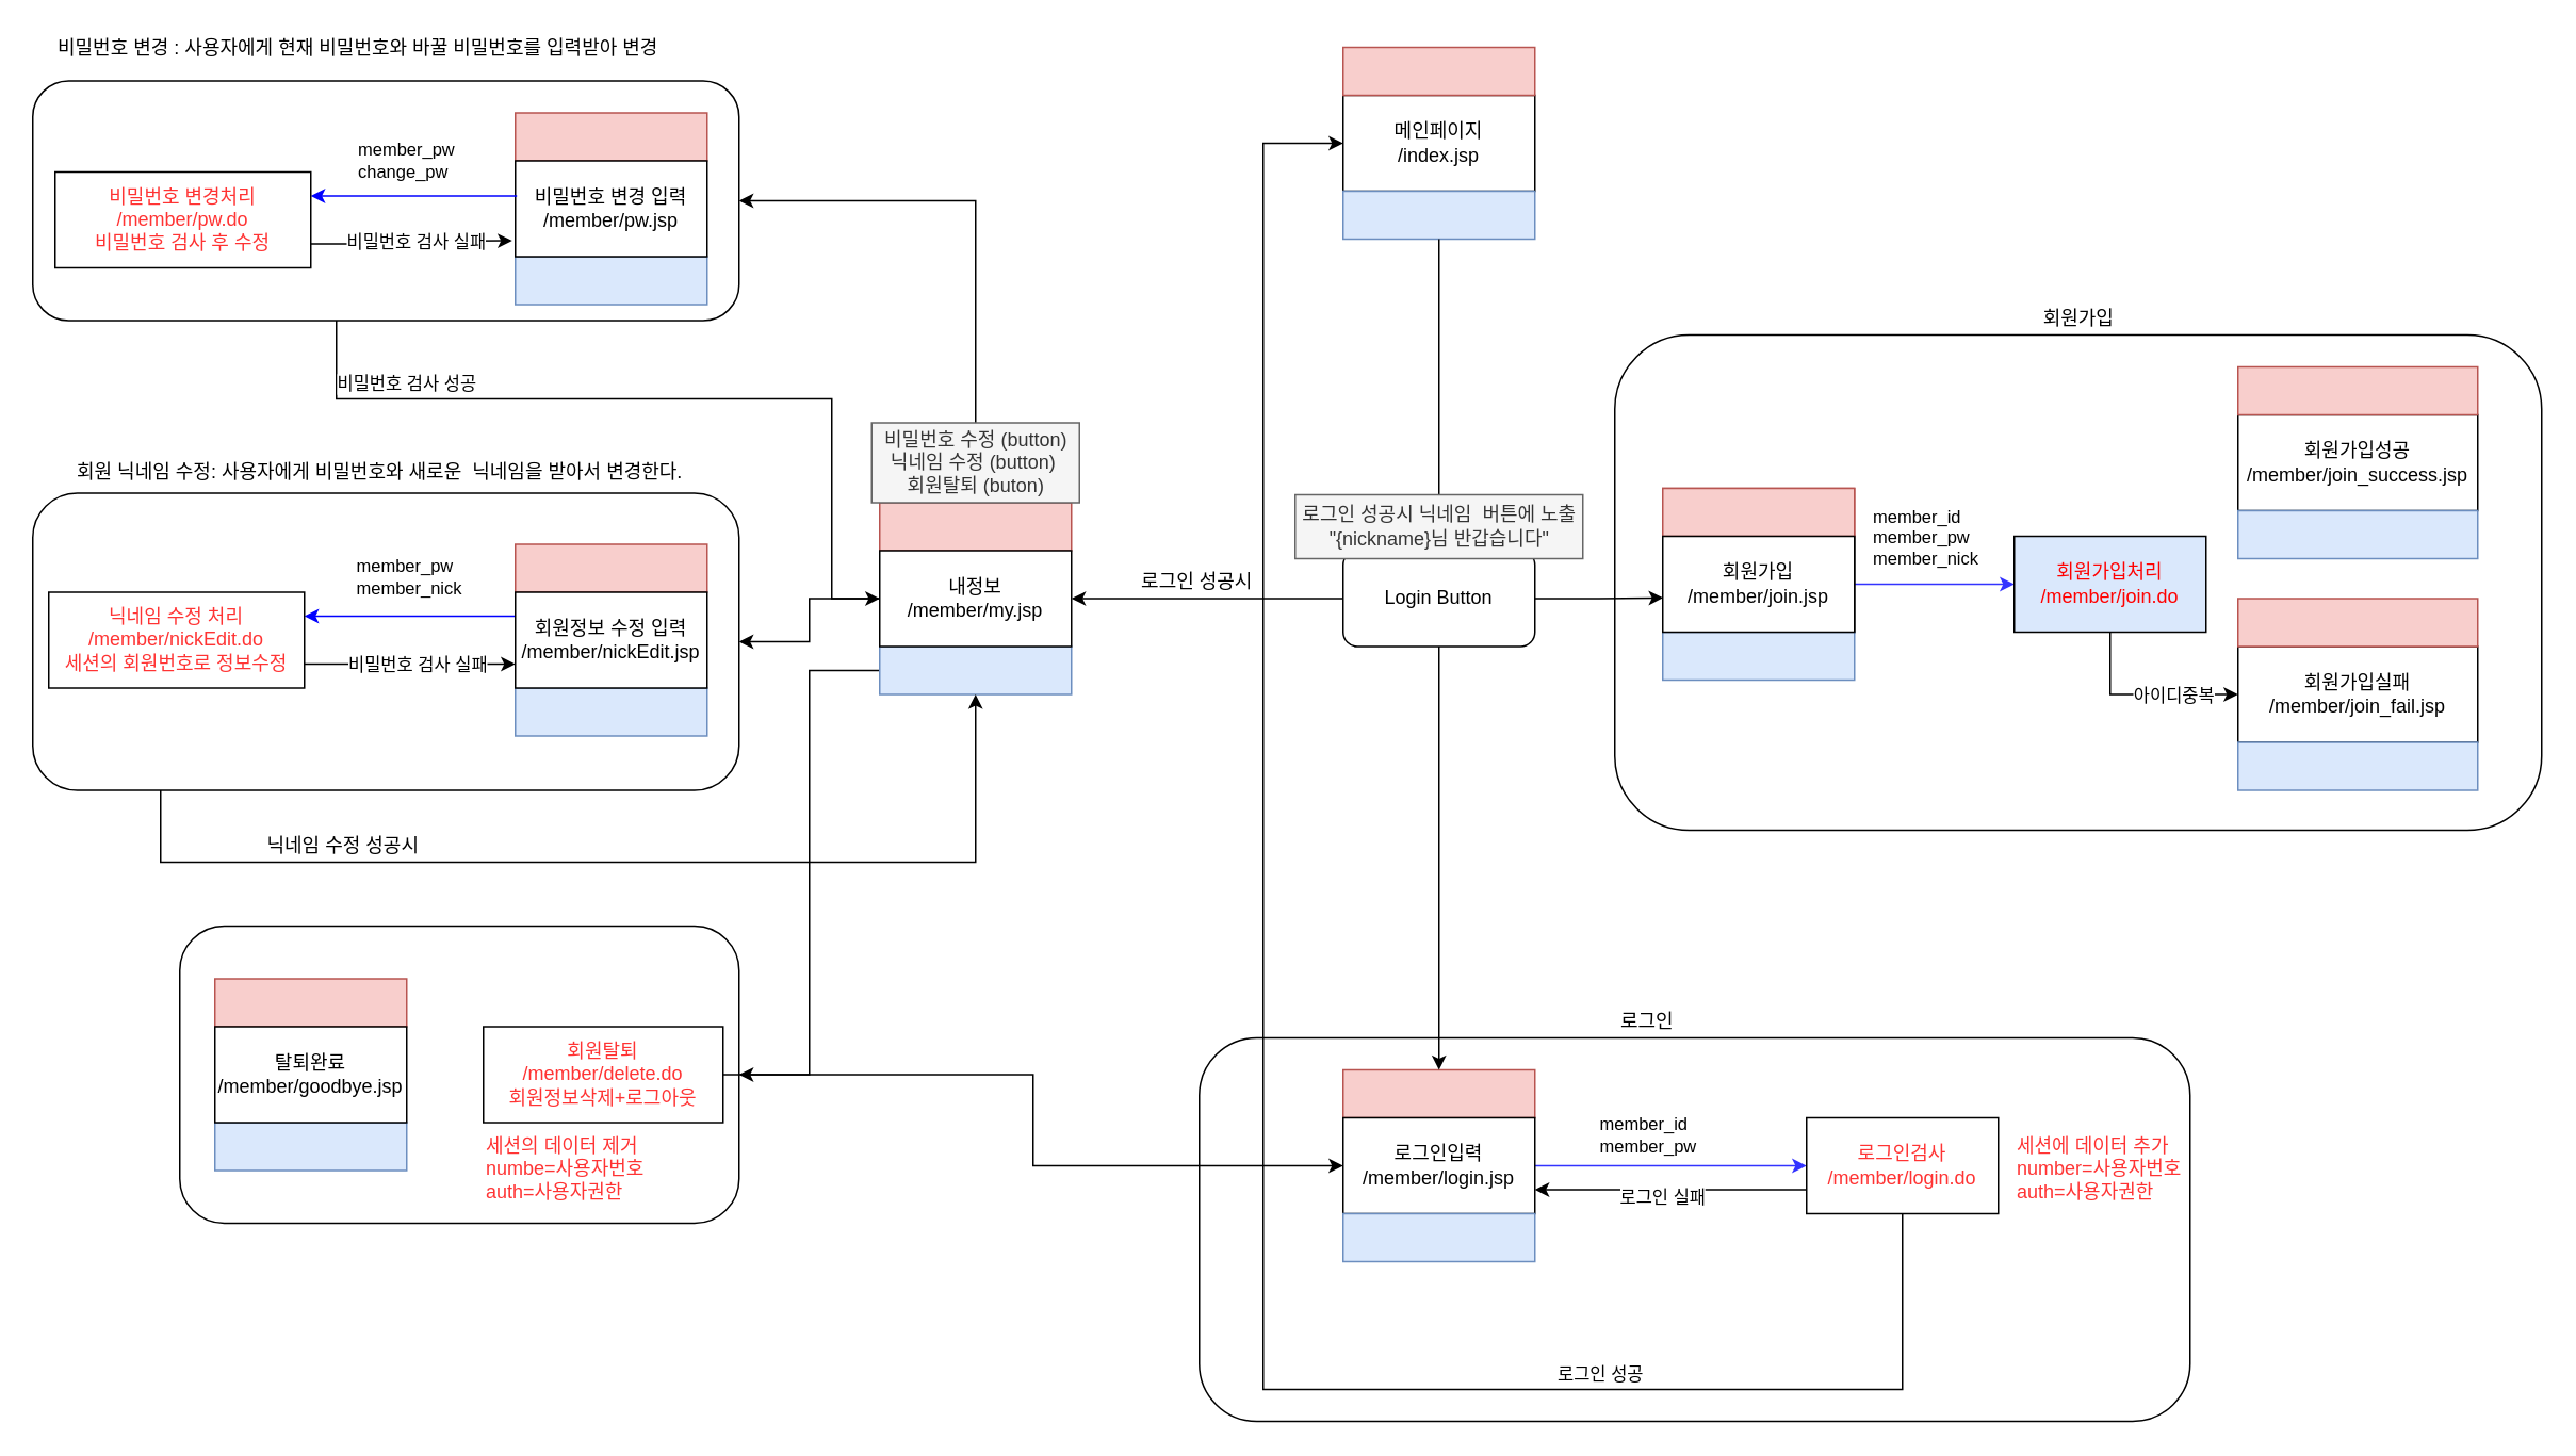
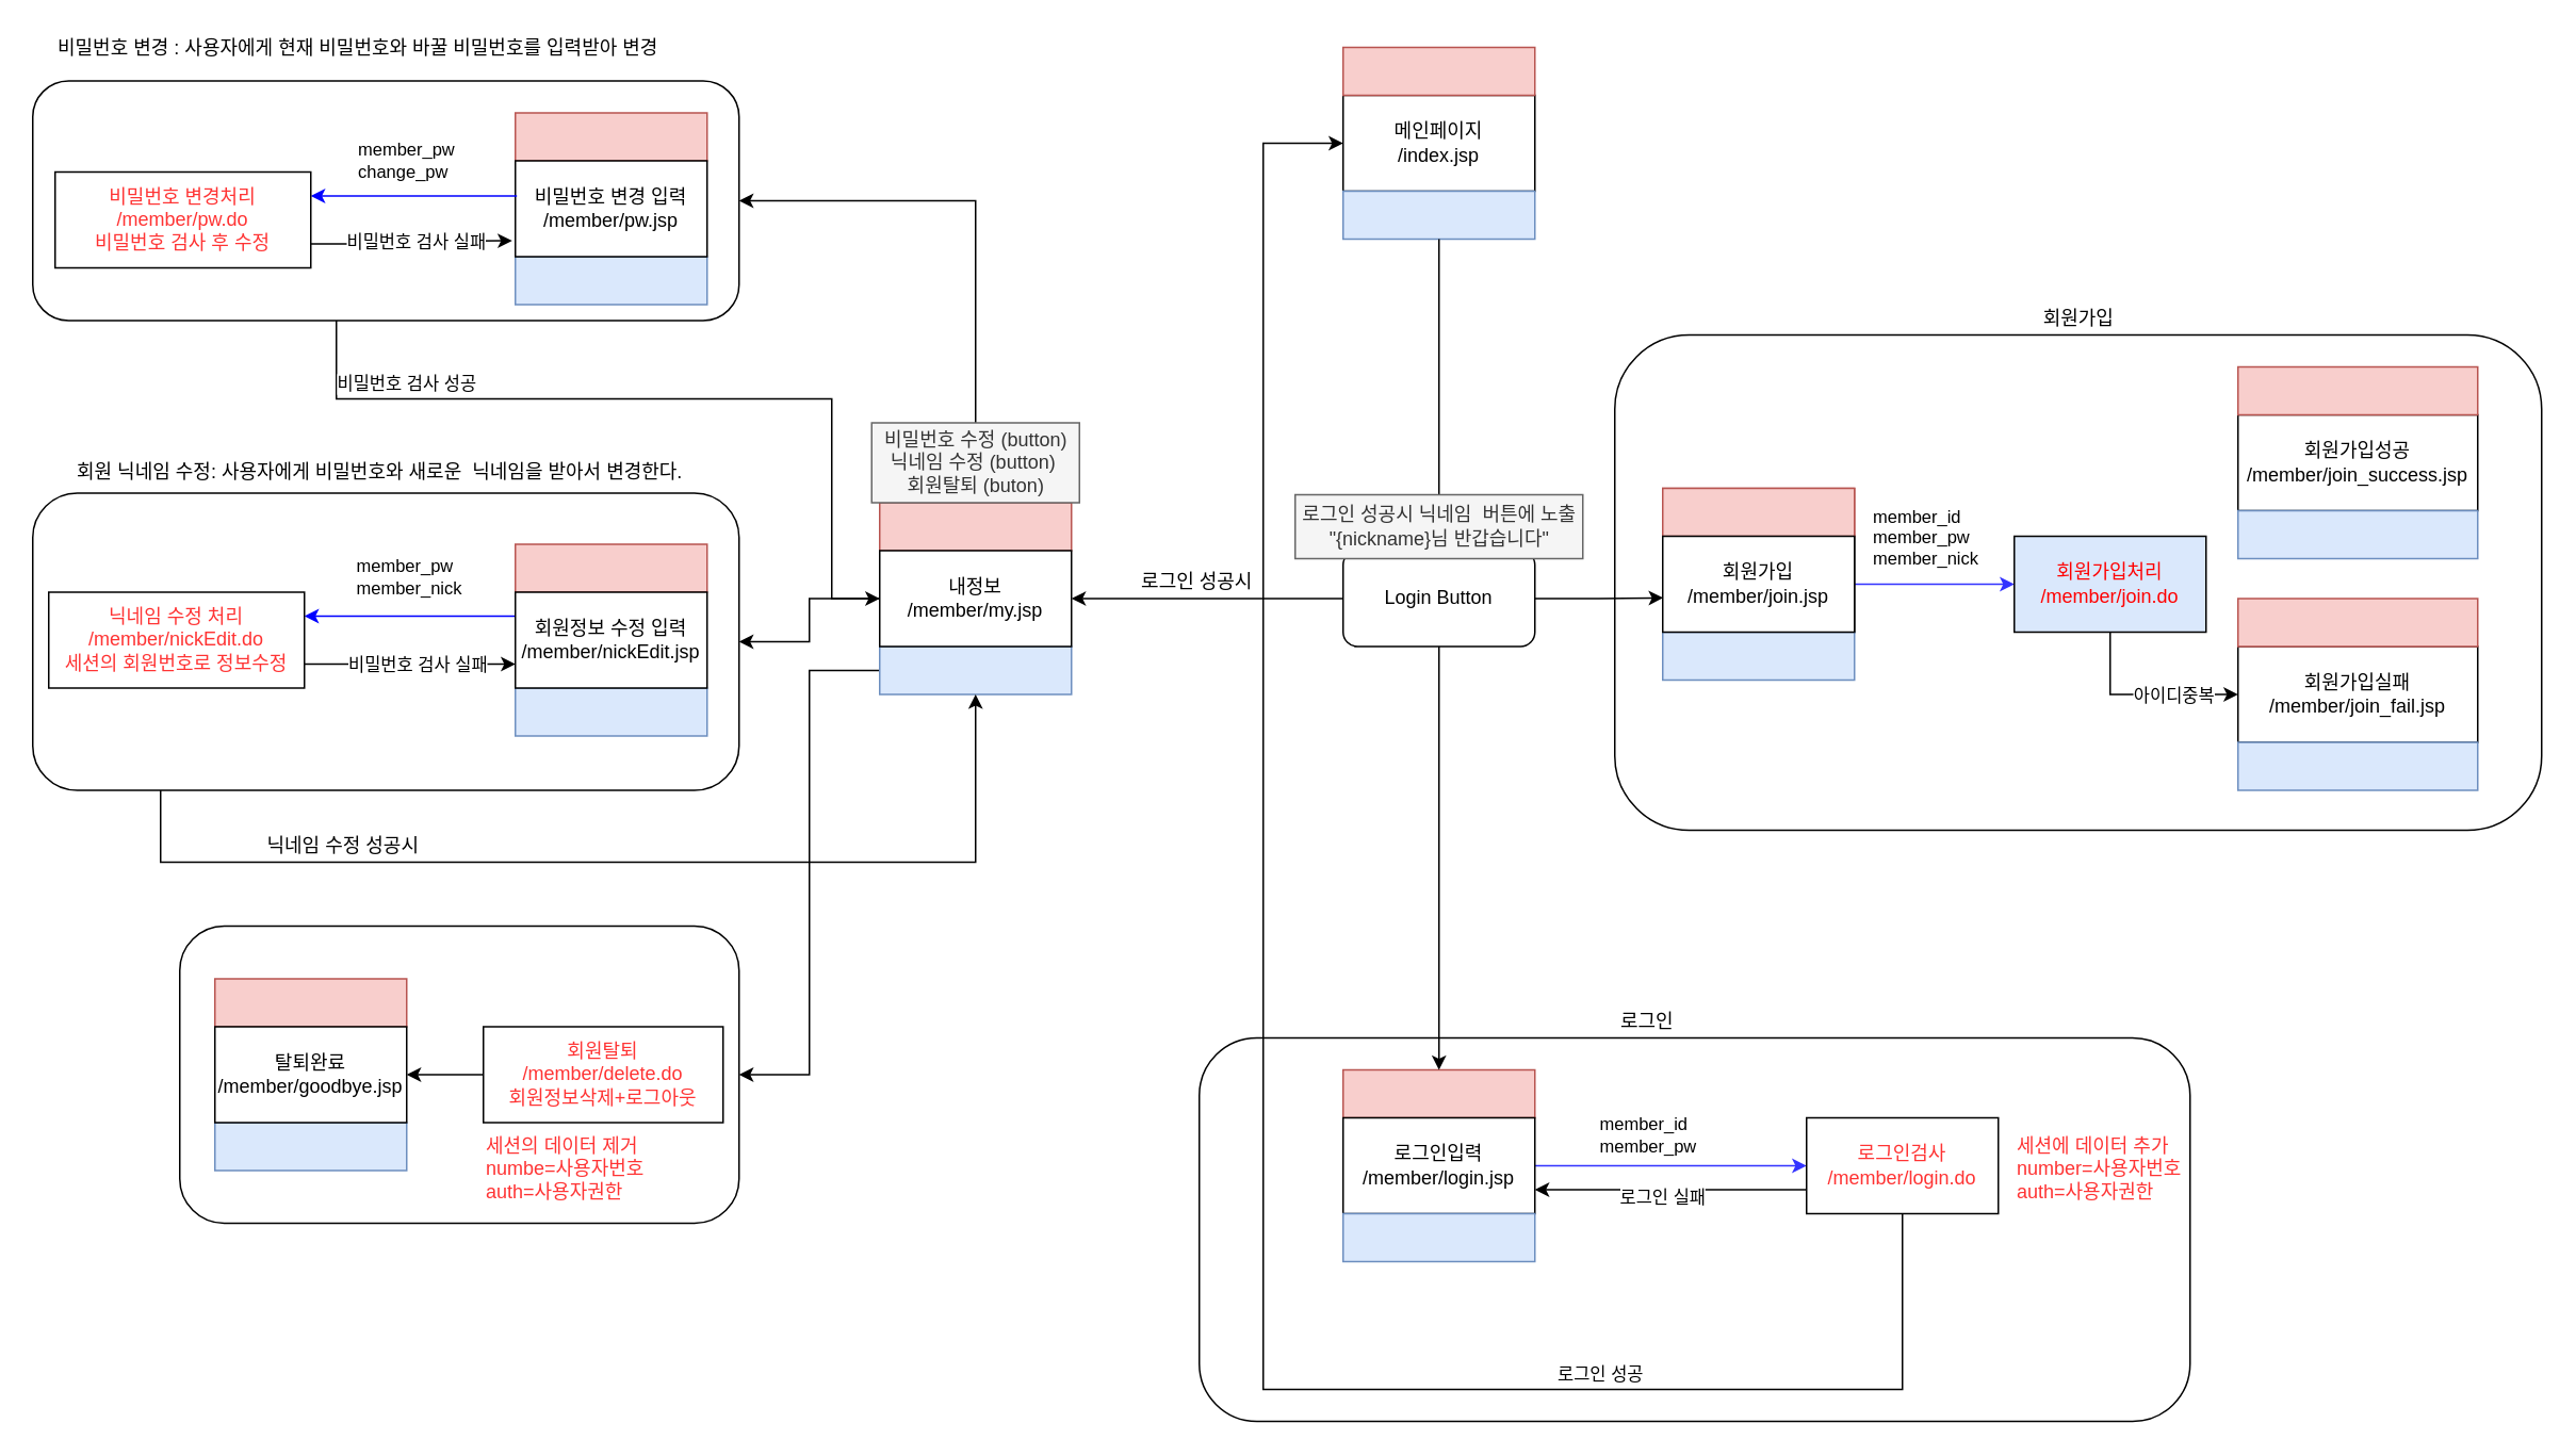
- <mxCell id="73" value="" style="edgeStyle=orthogonalEdgeStyle;rounded=0;orthogonalLoop=1;jettySize=auto;html=1;" edge="1" parent="1" source="74" target="26"><mxGeometry relative="1" as="geometry" /></mxCell>
+ <mxCell id="73" value="" style="edgeStyle=orthogonalEdgeStyle;rounded=0;orthogonalLoop=1;jettySize=auto;html=1;entryX=1;entryY=0.5;entryDx=0;entryDy=0;" edge="1" parent="1" source="74" target="77"><mxGeometry relative="1" as="geometry" /></mxCell>
